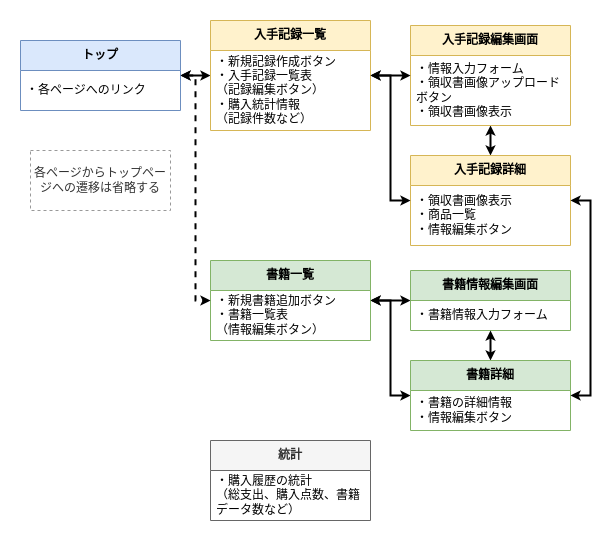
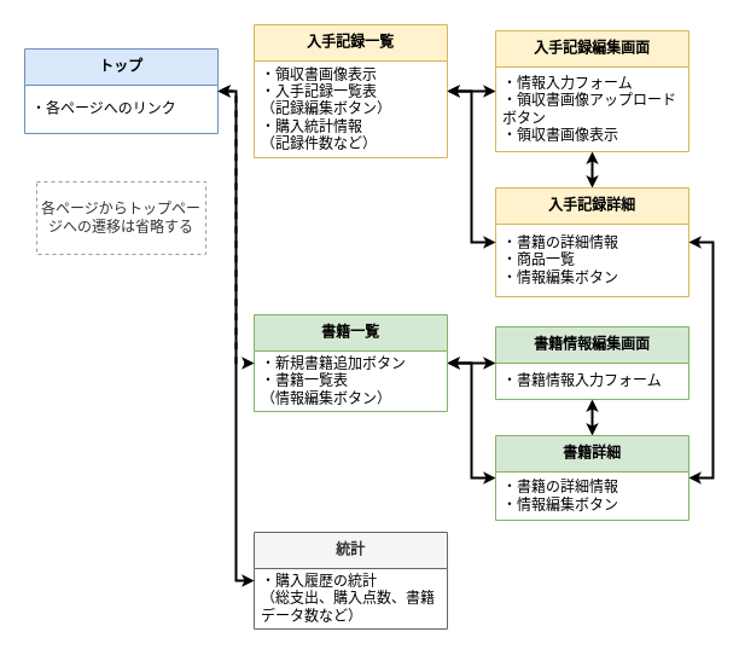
- <mxCell id="2" style="edgeStyle=elbowEdgeStyle;rounded=0;orthogonalLoop=1;jettySize=auto;html=1;fontColor=#000000;startArrow=classic;startFill=1;endSize=4;strokeWidth=2;endArrow=classic;endFill=1;startSize=4;" parent="1" source="3" target="5" edge="1"><mxGeometry relative="1" as="geometry"><mxPoint x="190" y="-5" as="targetPoint" /></mxGeometry></mxCell>
- <mxCell id="6" value="&lt;div&gt;&lt;span style=&quot;background-color: transparent; color: light-dark(rgb(0, 0, 0), rgb(255, 255, 255));&quot;&gt;・新規記録作成ボタン&lt;/span&gt;&lt;/div&gt;&lt;div&gt;・入手記録一覧表&lt;br&gt;（記録編集ボタン）&lt;br&gt;・購入統計情報&lt;br&gt;（記録件数など）&lt;/div&gt;" style="text;strokeColor=none;fillColor=none;align=left;verticalAlign=middle;spacingLeft=4;spacingRight=4;overflow=hidden;points=[[0,0.5],[1,0.5]];portConstraint=eastwest;rotatable=0;whiteSpace=wrap;html=1;" parent="5" vertex="1"><mxGeometry y="30" width="160" height="80" as="geometry" /></mxCell>
+ <mxCell id="6" value="&lt;div&gt;&lt;span style=&quot;background-color: transparent; color: light-dark(rgb(0, 0, 0), rgb(255, 255, 255));&quot;&gt;・領収書画像表示&lt;/span&gt;&lt;/div&gt;&lt;div&gt;・入手記録一覧表&lt;br&gt;（記録編集ボタン）&lt;br&gt;・購入統計情報&lt;br&gt;（記録件数など）&lt;/div&gt;" style="text;strokeColor=none;fillColor=none;align=left;verticalAlign=middle;spacingLeft=4;spacingRight=4;overflow=hidden;points=[[0,0.5],[1,0.5]];portConstraint=eastwest;rotatable=0;whiteSpace=wrap;html=1;" parent="5" vertex="1"><mxGeometry y="30" width="160" height="80" as="geometry" /></mxCell>
- <mxCell id="15" value="&lt;div&gt;&lt;span&gt;・領収書画像表示&lt;/span&gt;&lt;br&gt;&lt;/div&gt;&lt;div&gt;&lt;span&gt;・商品一覧&lt;/span&gt;&lt;/div&gt;&lt;div&gt;・情報編集ボタン&lt;/div&gt;" style="text;strokeColor=none;fillColor=none;align=left;verticalAlign=middle;spacingLeft=4;spacingRight=4;overflow=hidden;points=[[0,0.5],[1,0.5]];portConstraint=eastwest;rotatable=0;whiteSpace=wrap;html=1;" parent="14" vertex="1"><mxGeometry y="30" width="160" height="60" as="geometry" /></mxCell>
+ <mxCell id="15" value="&lt;div&gt;&lt;span&gt;・書籍の詳細情報&lt;/span&gt;&lt;br&gt;&lt;/div&gt;&lt;div&gt;&lt;span&gt;・商品一覧&lt;/span&gt;&lt;/div&gt;&lt;div&gt;・情報編集ボタン&lt;/div&gt;" style="text;strokeColor=none;fillColor=none;align=left;verticalAlign=middle;spacingLeft=4;spacingRight=4;overflow=hidden;points=[[0,0.5],[1,0.5]];portConstraint=eastwest;rotatable=0;whiteSpace=wrap;html=1;" parent="14" vertex="1"><mxGeometry y="30" width="160" height="60" as="geometry" /></mxCell>
+ <mxCell id="24" style="edgeStyle=elbowEdgeStyle;rounded=0;orthogonalLoop=1;jettySize=auto;html=1;fontColor=#000000;startArrow=classic;startFill=1;endSize=4;strokeWidth=2;endArrow=classic;endFill=1;startSize=4;" parent="1" source="3" target="22" edge="1"><mxGeometry relative="1" as="geometry"><mxPoint x="180" y="85" as="sourcePoint" /><mxPoint x="220" y="195" as="targetPoint" /></mxGeometry></mxCell>
